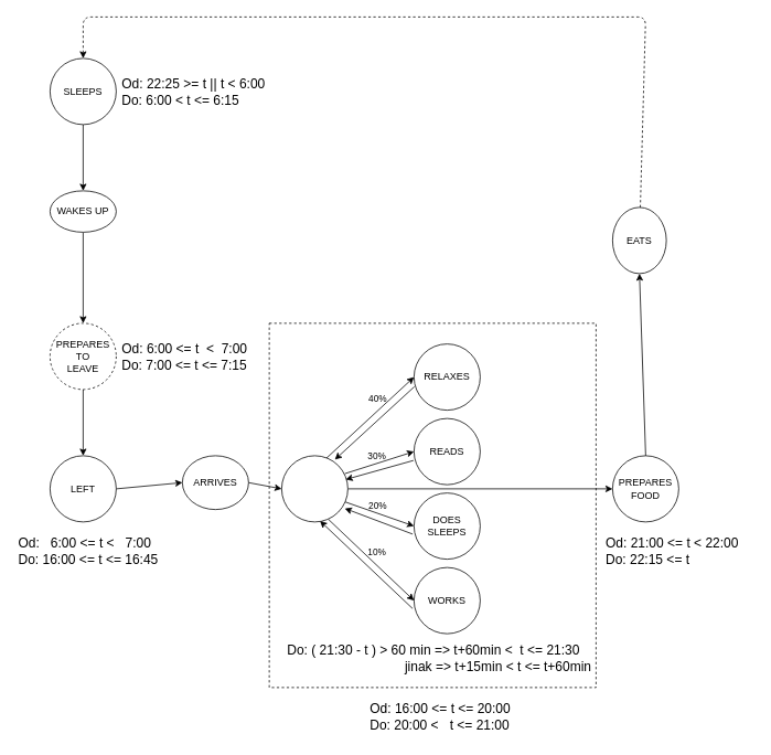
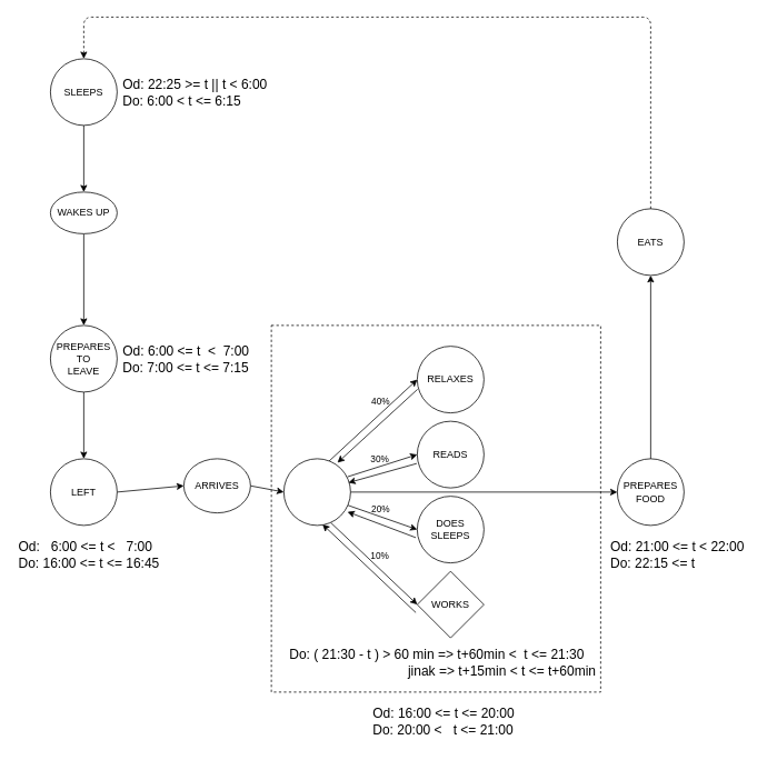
- <mxCell id="24" value="EATS" style="ellipse;whiteSpace=wrap;html=1;aspect=fixed;" parent="1" vertex="1"><mxGeometry x="740" y="250" width="65" height="80" as="geometry" /></mxCell>
+ <mxCell id="24" value="EATS" style="ellipse;whiteSpace=wrap;html=1;aspect=fixed;" parent="1" vertex="1"><mxGeometry x="740" y="250" width="80" height="80" as="geometry" /></mxCell>
- <mxCell id="8" value="PREPARES&lt;br&gt;&amp;nbsp;TO&amp;nbsp;&lt;br&gt;LEAVE" style="ellipse;whiteSpace=wrap;html=1;aspect=fixed;dashed=1;" parent="1" vertex="1"><mxGeometry x="60" y="390" width="80" height="80" as="geometry" /></mxCell>
+ <mxCell id="8" value="PREPARES&lt;br&gt;&amp;nbsp;TO&amp;nbsp;&lt;br&gt;LEAVE" style="ellipse;whiteSpace=wrap;html=1;aspect=fixed;" parent="1" vertex="1"><mxGeometry x="60" y="390" width="80" height="80" as="geometry" /></mxCell>
- <mxCell id="18" value="WORKS" style="ellipse;whiteSpace=wrap;html=1;aspect=fixed;" parent="1" vertex="1"><mxGeometry x="500" y="685" width="80" height="80" as="geometry" /></mxCell>
+ <mxCell id="18" value="WORKS" style="rhombus;whiteSpace=wrap;html=1;aspect=fixed;" parent="1" vertex="1"><mxGeometry x="500" y="685" width="80" height="80" as="geometry" /></mxCell>
